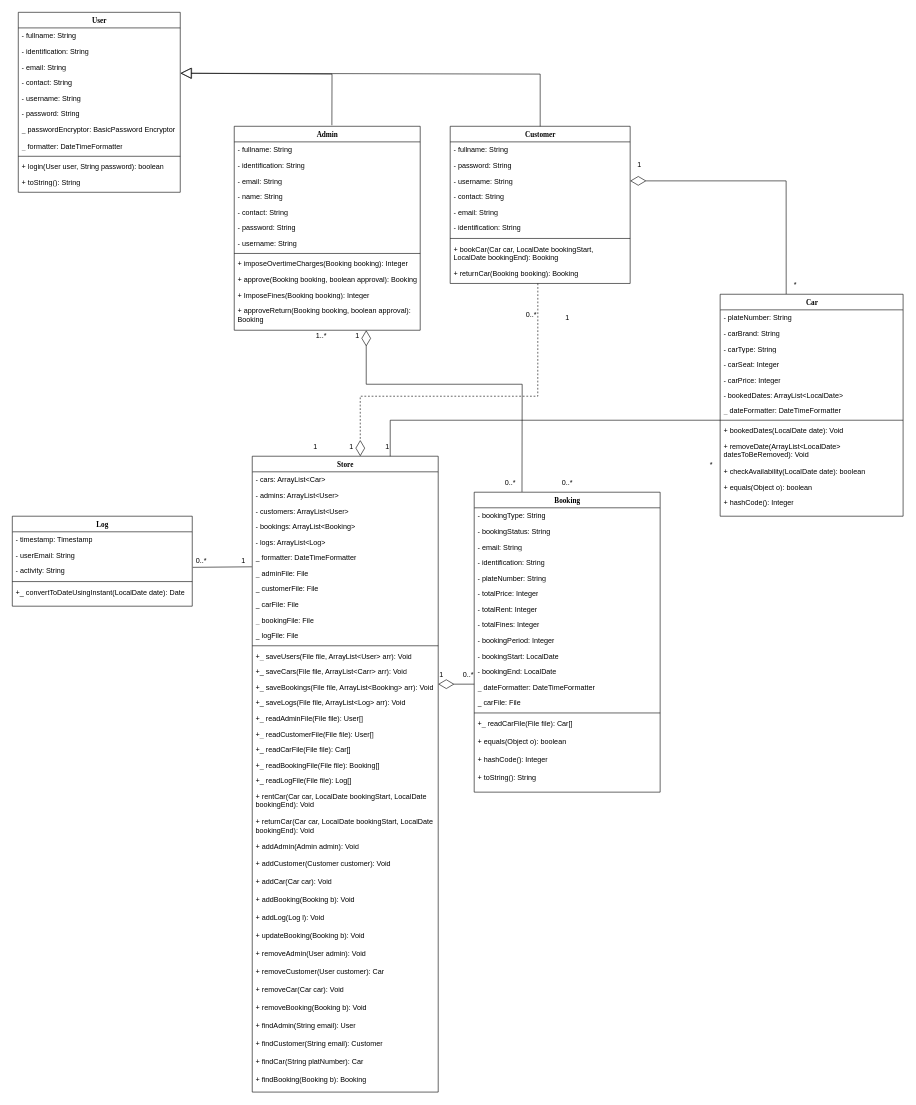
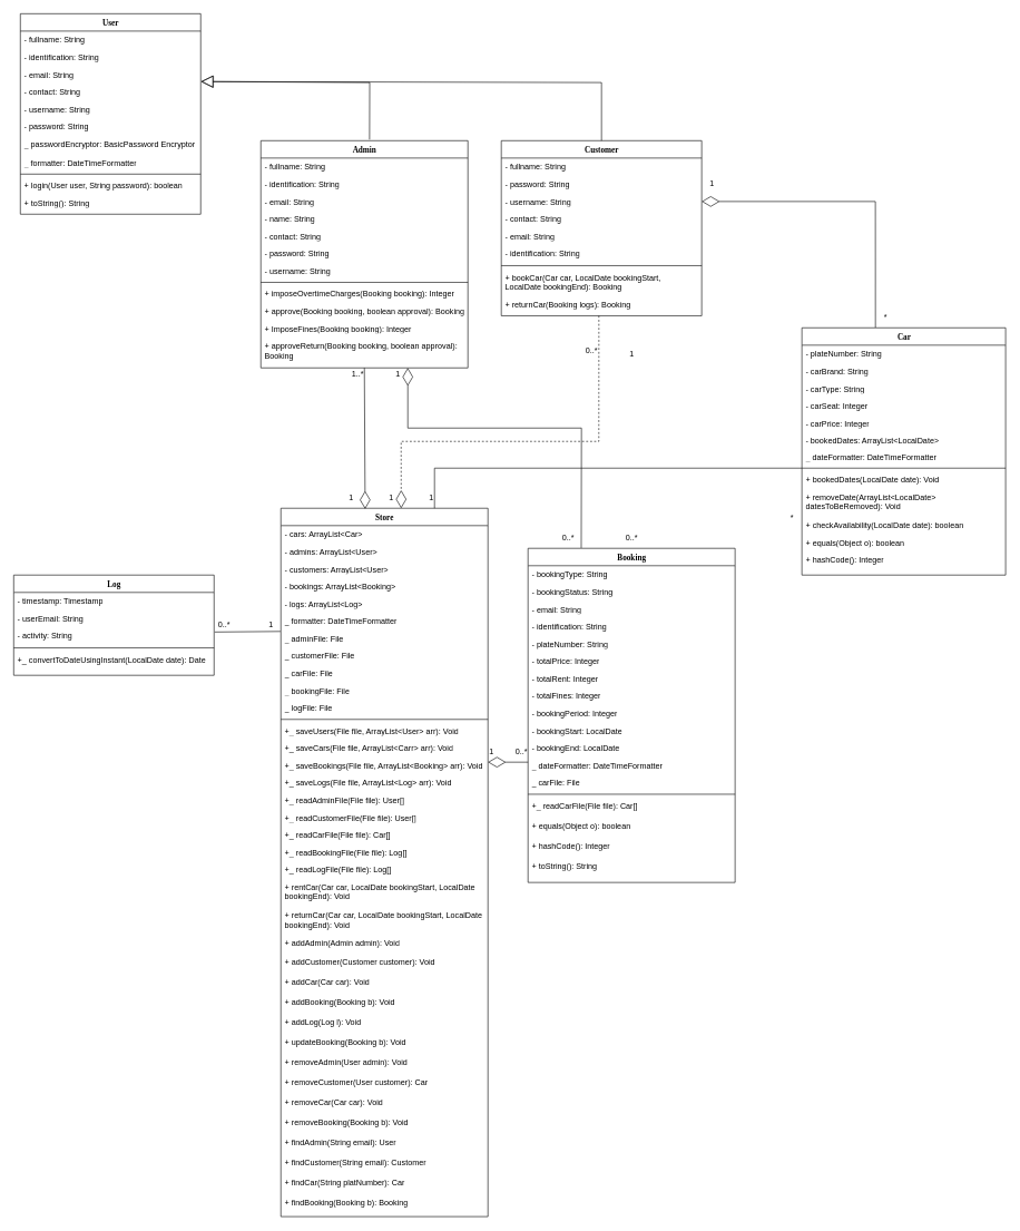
- <mxCell id="37" value="+ returnCar(Booking booking): Booking" style="text;html=1;strokeColor=none;fillColor=none;align=left;verticalAlign=top;spacingLeft=4;spacingRight=4;whiteSpace=wrap;overflow=hidden;rotatable=0;points=[[0,0.5],[1,0.5]];portConstraint=eastwest;" parent="28" vertex="1"><mxGeometry y="232" width="300" height="30" as="geometry" /></mxCell>
+ <mxCell id="37" value="+ returnCar(Booking logs): Booking" style="text;html=1;strokeColor=none;fillColor=none;align=left;verticalAlign=top;spacingLeft=4;spacingRight=4;whiteSpace=wrap;overflow=hidden;rotatable=0;points=[[0,0.5],[1,0.5]];portConstraint=eastwest;" parent="28" vertex="1"><mxGeometry y="232" width="300" height="30" as="geometry" /></mxCell>
+ <mxCell id="116" value="" style="endArrow=diamondThin;endFill=0;endSize=24;html=1;rounded=0;entryX=0.407;entryY=0.001;entryDx=0;entryDy=0;entryPerimeter=0;exitX=0.5;exitY=1;exitDx=0;exitDy=0;" parent="1" source="38" target="76" edge="1"><mxGeometry width="160" relative="1" as="geometry"><mxPoint x="510" y="740" as="sourcePoint" /><mxPoint x="600" y="750" as="targetPoint" /></mxGeometry></mxCell>
- <mxCell id="96" value="+_ readBookingFile(File file): Booking[]" style="text;html=1;strokeColor=none;fillColor=none;align=left;verticalAlign=top;spacingLeft=4;spacingRight=4;whiteSpace=wrap;overflow=hidden;rotatable=0;points=[[0,0.5],[1,0.5]];portConstraint=eastwest;" parent="76" vertex="1"><mxGeometry y="502" width="310" height="26" as="geometry" /></mxCell>
+ <mxCell id="96" value="+_ readBookingFile(File file): Log[]" style="text;html=1;strokeColor=none;fillColor=none;align=left;verticalAlign=top;spacingLeft=4;spacingRight=4;whiteSpace=wrap;overflow=hidden;rotatable=0;points=[[0,0.5],[1,0.5]];portConstraint=eastwest;" parent="76" vertex="1"><mxGeometry y="502" width="310" height="26" as="geometry" /></mxCell>
